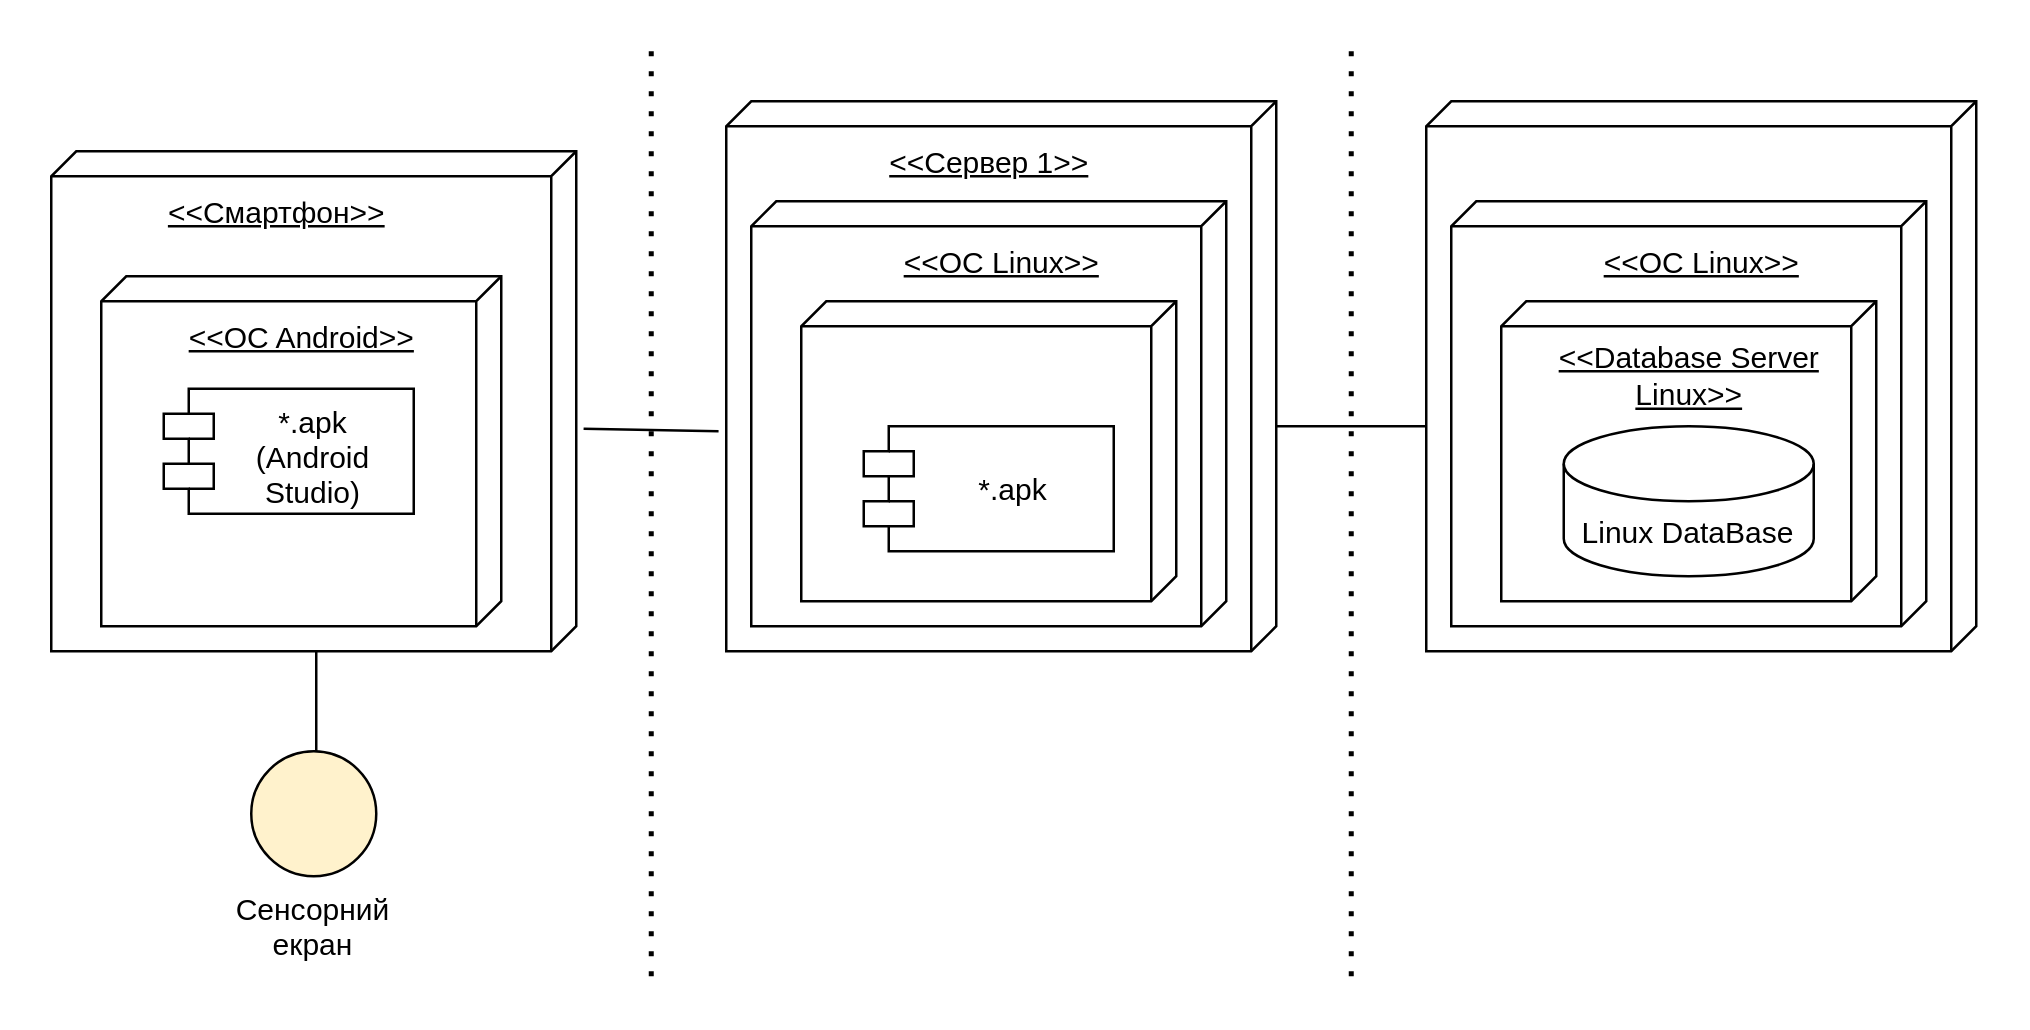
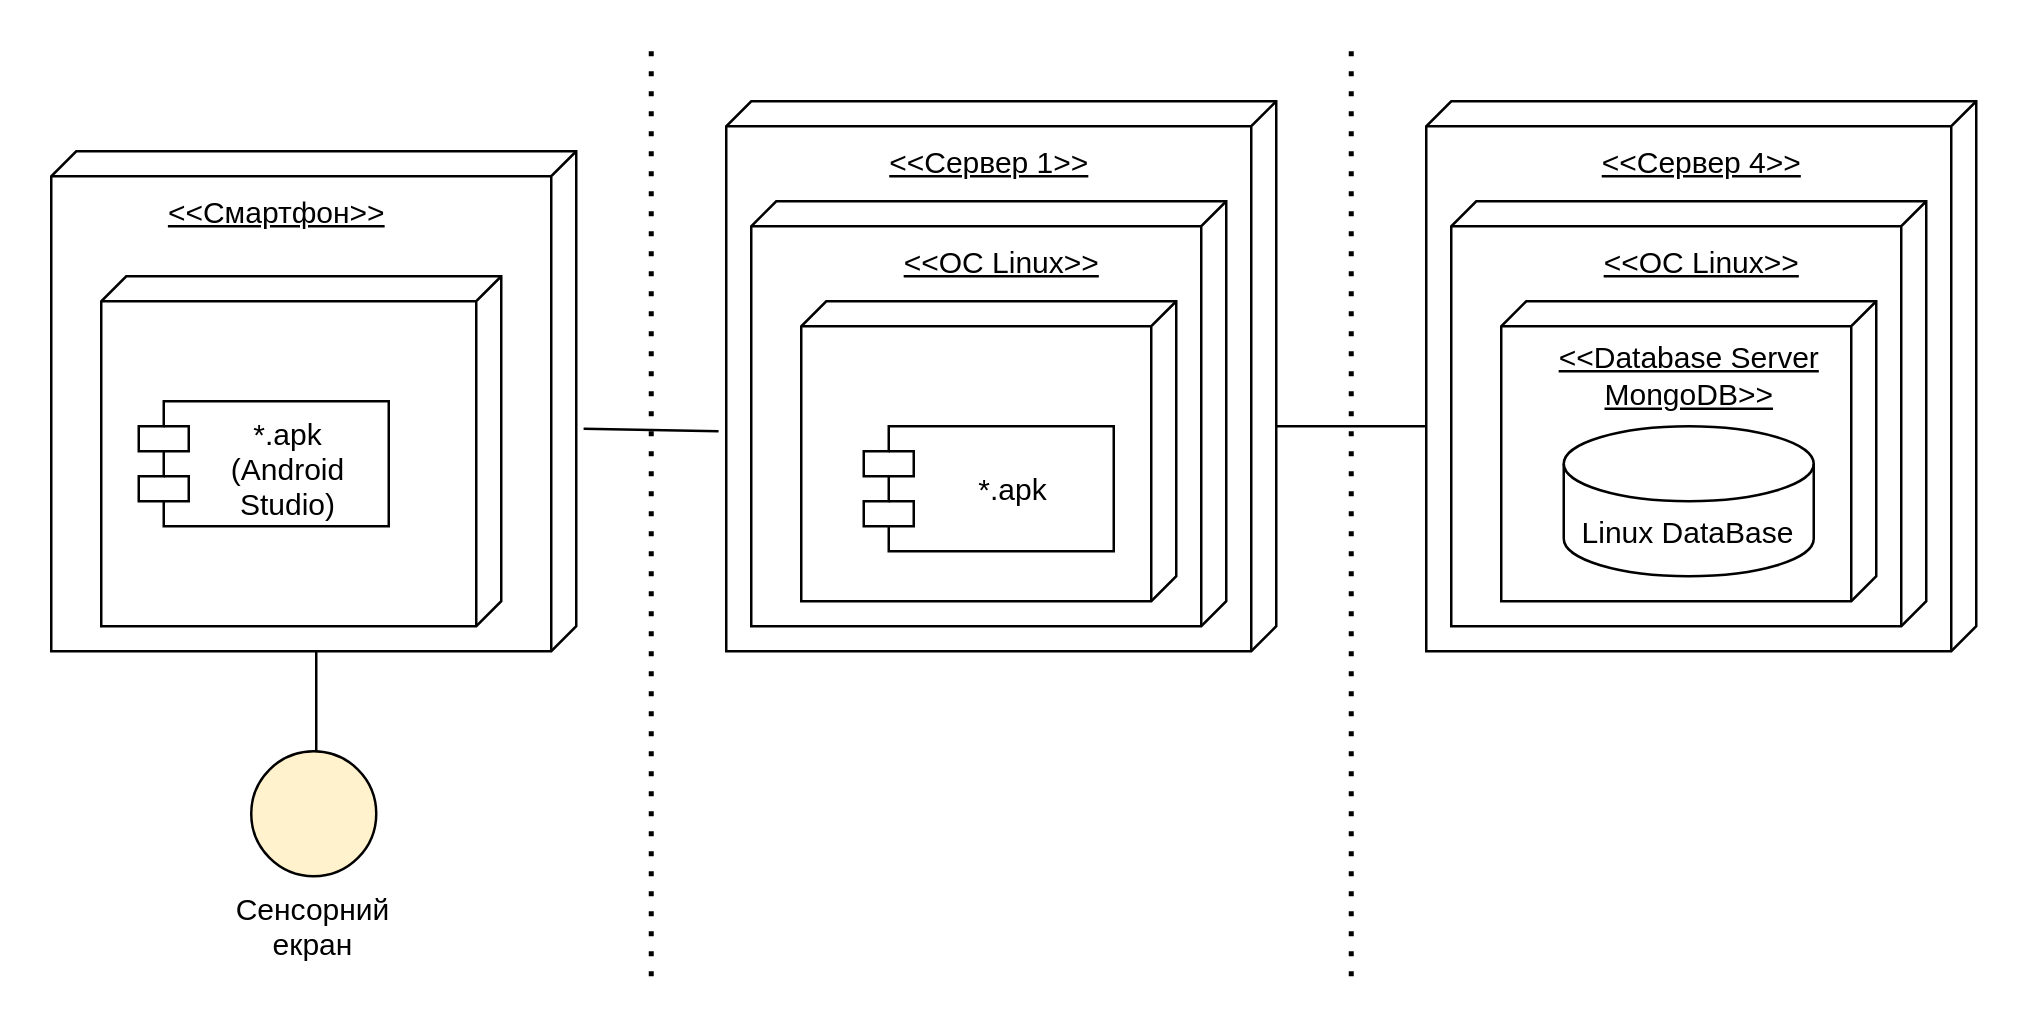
+ <mxCell id="16" value="&amp;lt;&amp;lt;Сервер 4&amp;gt;&amp;gt;" style="text;html=1;align=center;verticalAlign=middle;resizable=0;points=[];autosize=1;strokeColor=none;fillColor=none;fontStyle=4" vertex="1" parent="1"><mxGeometry x="630" y="50" width="100" height="30" as="geometry" /></mxCell>
- <mxCell id="11" value="&amp;lt;&amp;lt;OC Android&amp;gt;&amp;gt;" style="text;html=1;align=center;verticalAlign=middle;resizable=0;points=[];autosize=1;strokeColor=none;fillColor=none;fontStyle=4" parent="1" vertex="1"><mxGeometry x="65" y="120" width="110" height="30" as="geometry" /></mxCell>
- <mxCell id="18" value="&amp;lt;&amp;lt;Database Server &lt;br&gt;Linux&amp;gt;&amp;gt;" style="text;html=1;align=center;verticalAlign=middle;resizable=0;points=[];autosize=1;strokeColor=none;fillColor=none;fontStyle=4" vertex="1" parent="1"><mxGeometry x="610" y="130" width="130" height="40" as="geometry" /></mxCell>
+ <mxCell id="18" value="&amp;lt;&amp;lt;Database Server &lt;br&gt;MongoDB&amp;gt;&amp;gt;" style="text;html=1;align=center;verticalAlign=middle;resizable=0;points=[];autosize=1;strokeColor=none;fillColor=none;fontStyle=4" vertex="1" parent="1"><mxGeometry x="610" y="130" width="130" height="40" as="geometry" /></mxCell>
- <mxCell id="12" value="*.apk &#10;(Android &#10;Studio)" style="shape=module;align=left;spacingLeft=20;align=center;verticalAlign=top;" parent="1" vertex="1"><mxGeometry x="65" y="155" width="100" height="50" as="geometry" /></mxCell>
+ <mxCell id="12" value="*.apk &#10;(Android &#10;Studio)" style="shape=module;align=left;spacingLeft=20;align=center;verticalAlign=top;" parent="1" vertex="1"><mxGeometry x="55" y="160" width="100" height="50" as="geometry" /></mxCell>
